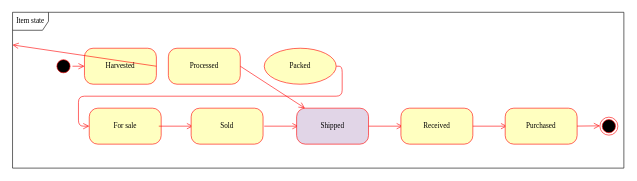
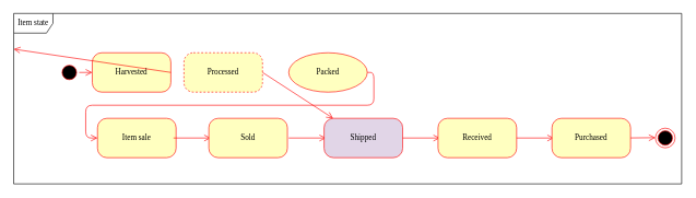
- <mxCell id="6" value="Processed" style="rounded=1;whiteSpace=wrap;html=1;arcSize=24;fillColor=#ffffc0;strokeColor=#ff0000;shadow=0;comic=0;labelBackgroundColor=none;fontFamily=Verdana;fontSize=12;fontColor=#000000;align=center;" parent="1" vertex="1"><mxGeometry x="280" y="80" width="120" height="60" as="geometry" /></mxCell>
+ <mxCell id="6" value="Processed" style="rounded=1;whiteSpace=wrap;html=1;arcSize=24;fillColor=#ffffc0;strokeColor=#ff0000;shadow=0;comic=0;labelBackgroundColor=none;fontFamily=Verdana;fontSize=12;fontColor=#000000;align=center;dashed=1;" parent="1" vertex="1"><mxGeometry x="280" y="80" width="120" height="60" as="geometry" /></mxCell>
- <mxCell id="13" value="For sale" style="rounded=1;whiteSpace=wrap;html=1;arcSize=24;fillColor=#ffffc0;strokeColor=#ff0000;shadow=0;comic=0;labelBackgroundColor=none;fontFamily=Verdana;fontSize=12;fontColor=#000000;align=center;" vertex="1" parent="1"><mxGeometry x="148" y="180" width="120" height="60" as="geometry" /></mxCell>
+ <mxCell id="13" value="Item sale" style="rounded=1;whiteSpace=wrap;html=1;arcSize=24;fillColor=#ffffc0;strokeColor=#ff0000;shadow=0;comic=0;labelBackgroundColor=none;fontFamily=Verdana;fontSize=12;fontColor=#000000;align=center;" vertex="1" parent="1"><mxGeometry x="148" y="180" width="120" height="60" as="geometry" /></mxCell>
